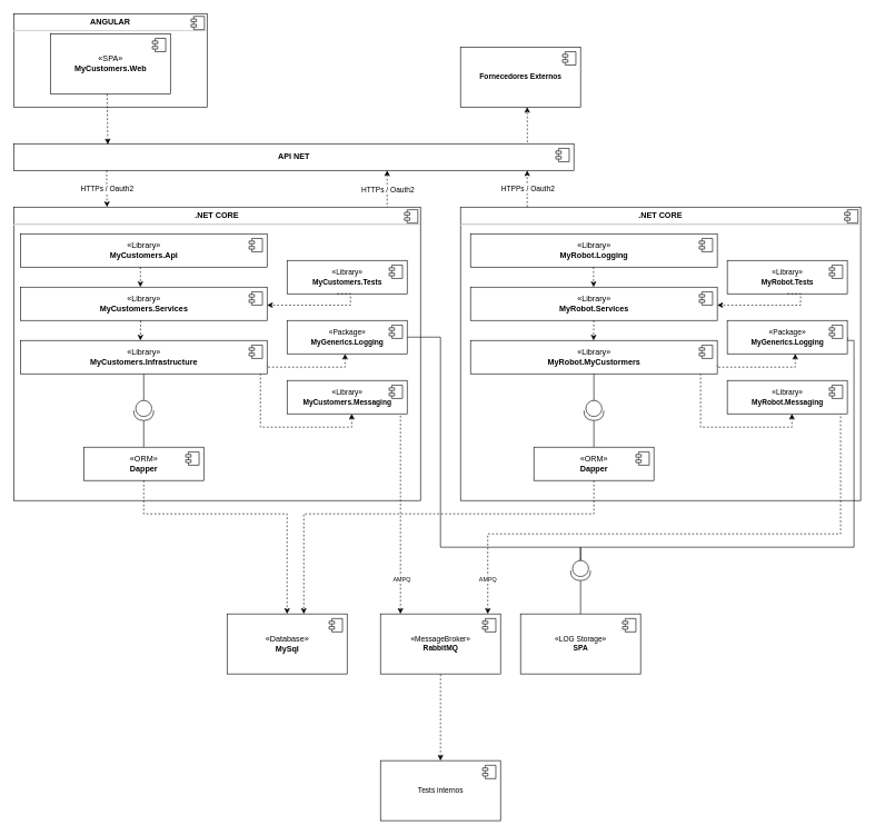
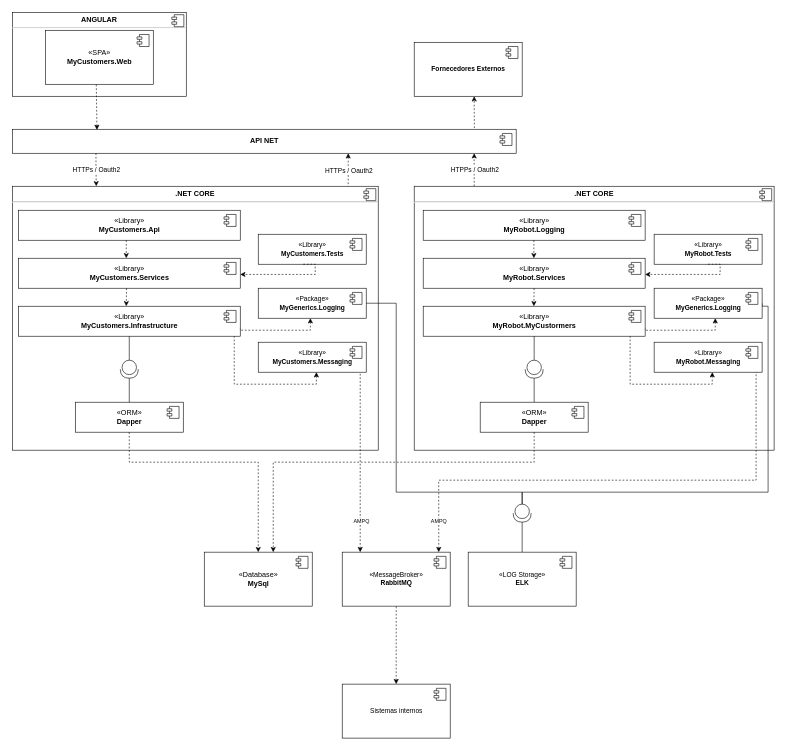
- <mxCell id="43" value="«LOG Storage»&lt;br&gt;&lt;b&gt;SPA&lt;/b&gt;" style="html=1;dropTarget=0;fontFamily=Helvetica;fontSize=11;fontColor=default;" parent="1" vertex="1"><mxGeometry x="780" y="920" width="180" height="90" as="geometry" /></mxCell>
+ <mxCell id="43" value="«LOG Storage»&lt;br&gt;&lt;b&gt;ELK&lt;/b&gt;" style="html=1;dropTarget=0;fontFamily=Helvetica;fontSize=11;fontColor=default;" parent="1" vertex="1"><mxGeometry x="780" y="920" width="180" height="90" as="geometry" /></mxCell>
- <mxCell id="34" value="Tests internos" style="html=1;dropTarget=0;fontFamily=Helvetica;fontSize=11;fontColor=default;" parent="1" vertex="1"><mxGeometry x="570" y="1140" width="180" height="90" as="geometry" /></mxCell>
+ <mxCell id="34" value="Sistemas internos" style="html=1;dropTarget=0;fontFamily=Helvetica;fontSize=11;fontColor=default;" parent="1" vertex="1"><mxGeometry x="570" y="1140" width="180" height="90" as="geometry" /></mxCell>
